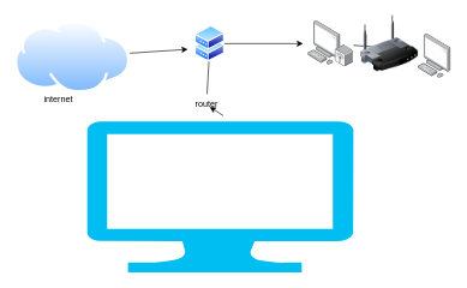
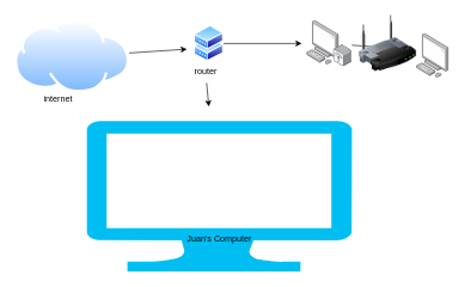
- <mxCell id="14" value="router" style="text;html=1;align=center;verticalAlign=middle;resizable=0;points=[];autosize=1;strokeColor=none;fillColor=none;" vertex="1" parent="1"><mxGeometry x="261" y="130.1" width="50" height="30" as="geometry" /></mxCell>
+ <mxCell id="14" value="router" style="text;html=1;align=center;verticalAlign=middle;resizable=0;points=[];autosize=1;strokeColor=none;fillColor=none;" vertex="1" parent="1"><mxGeometry x="261" y="85.1" width="50" height="30" as="geometry" /></mxCell>
+ <mxCell id="11" value="Juan's Computer" style="text;html=1;align=center;verticalAlign=middle;resizable=0;points=[];autosize=1;strokeColor=none;fillColor=none;" vertex="1" parent="1"><mxGeometry x="250" y="318" width="110" height="30" as="geometry" /></mxCell>
